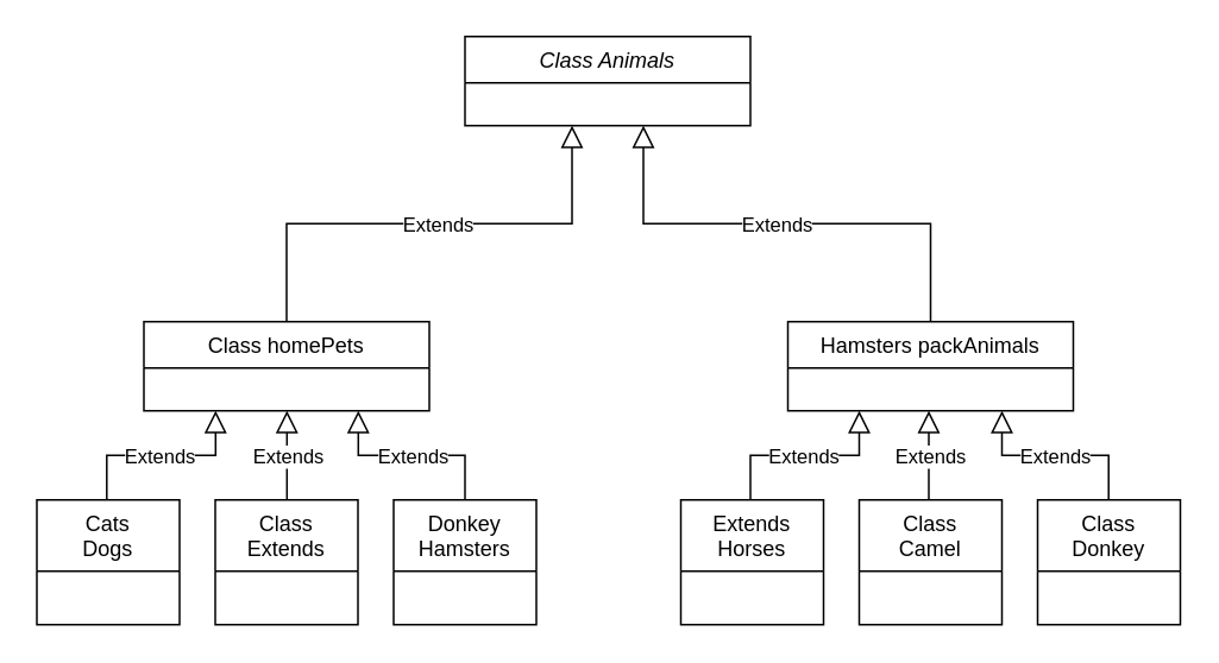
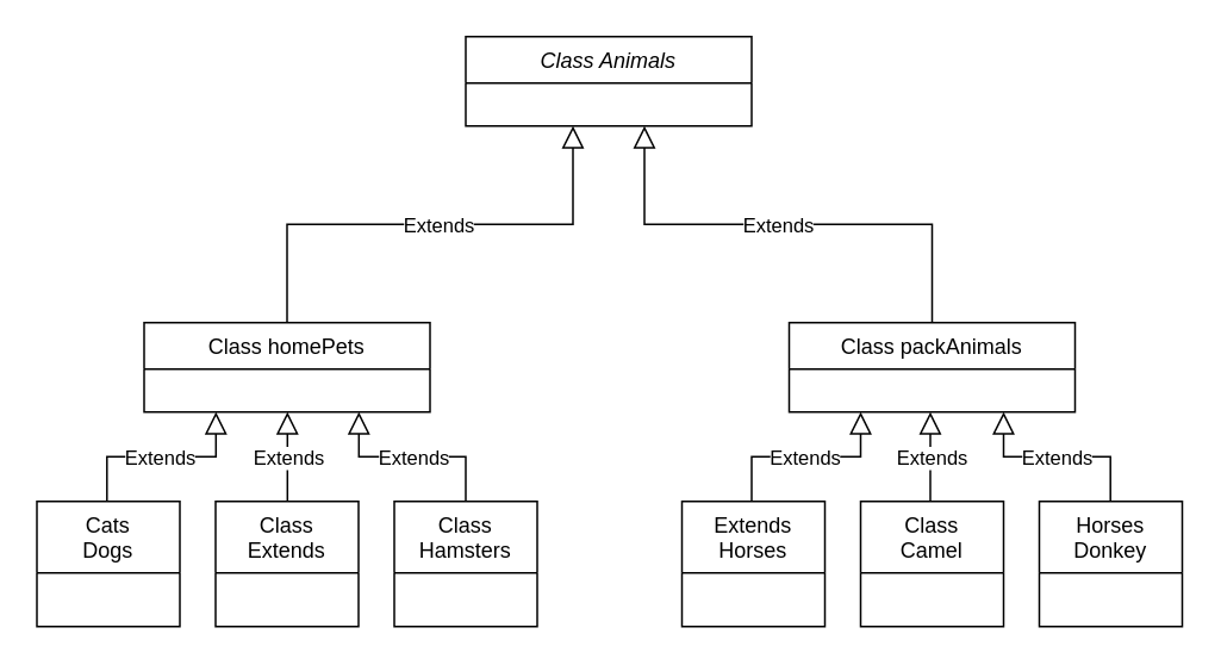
- <mxCell id="8" value="Hamsters packAnimals" style="swimlane;fontStyle=0;align=center;verticalAlign=top;childLayout=stackLayout;horizontal=1;startSize=26;horizontalStack=0;resizeParent=1;resizeLast=0;collapsible=1;marginBottom=0;rounded=0;shadow=0;strokeWidth=1;" vertex="1" parent="1"><mxGeometry x="441" y="180" width="160" height="50" as="geometry"><mxRectangle x="130" y="380" width="160" height="26" as="alternateBounds" /></mxGeometry></mxCell>
+ <mxCell id="8" value="Class packAnimals" style="swimlane;fontStyle=0;align=center;verticalAlign=top;childLayout=stackLayout;horizontal=1;startSize=26;horizontalStack=0;resizeParent=1;resizeLast=0;collapsible=1;marginBottom=0;rounded=0;shadow=0;strokeWidth=1;" vertex="1" parent="1"><mxGeometry x="441" y="180" width="160" height="50" as="geometry"><mxRectangle x="130" y="380" width="160" height="26" as="alternateBounds" /></mxGeometry></mxCell>
- <mxCell id="9" value="Donkey &#10;Hamsters" style="swimlane;fontStyle=0;align=center;verticalAlign=top;childLayout=stackLayout;horizontal=1;startSize=40;horizontalStack=0;resizeParent=1;resizeLast=0;collapsible=1;marginBottom=0;rounded=0;shadow=0;strokeWidth=1;" vertex="1" parent="1"><mxGeometry x="220" y="280" width="80" height="70" as="geometry"><mxRectangle x="300" y="430" width="160" height="26" as="alternateBounds" /></mxGeometry></mxCell>
+ <mxCell id="9" value="Class &#10;Hamsters" style="swimlane;fontStyle=0;align=center;verticalAlign=top;childLayout=stackLayout;horizontal=1;startSize=40;horizontalStack=0;resizeParent=1;resizeLast=0;collapsible=1;marginBottom=0;rounded=0;shadow=0;strokeWidth=1;" vertex="1" parent="1"><mxGeometry x="220" y="280" width="80" height="70" as="geometry"><mxRectangle x="300" y="430" width="160" height="26" as="alternateBounds" /></mxGeometry></mxCell>
- <mxCell id="12" value="Class &#10;Donkey" style="swimlane;fontStyle=0;align=center;verticalAlign=top;childLayout=stackLayout;horizontal=1;startSize=40;horizontalStack=0;resizeParent=1;resizeLast=0;collapsible=1;marginBottom=0;rounded=0;shadow=0;strokeWidth=1;" vertex="1" parent="1"><mxGeometry x="581" y="280" width="80" height="70" as="geometry"><mxRectangle x="300" y="430" width="160" height="26" as="alternateBounds" /></mxGeometry></mxCell>
+ <mxCell id="12" value="Horses &#10;Donkey" style="swimlane;fontStyle=0;align=center;verticalAlign=top;childLayout=stackLayout;horizontal=1;startSize=40;horizontalStack=0;resizeParent=1;resizeLast=0;collapsible=1;marginBottom=0;rounded=0;shadow=0;strokeWidth=1;" vertex="1" parent="1"><mxGeometry x="581" y="280" width="80" height="70" as="geometry"><mxRectangle x="300" y="430" width="160" height="26" as="alternateBounds" /></mxGeometry></mxCell>
